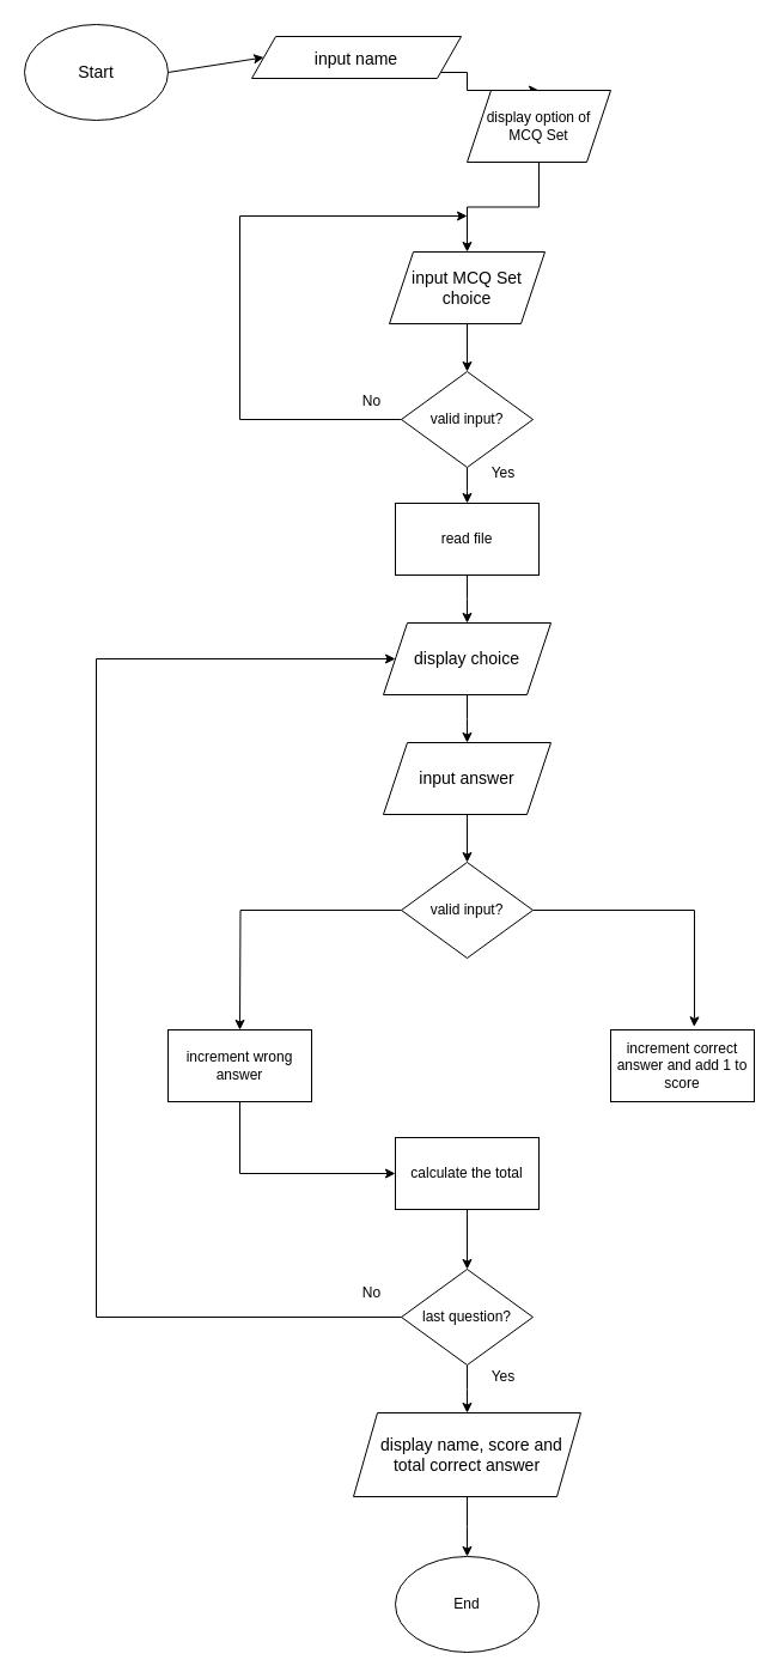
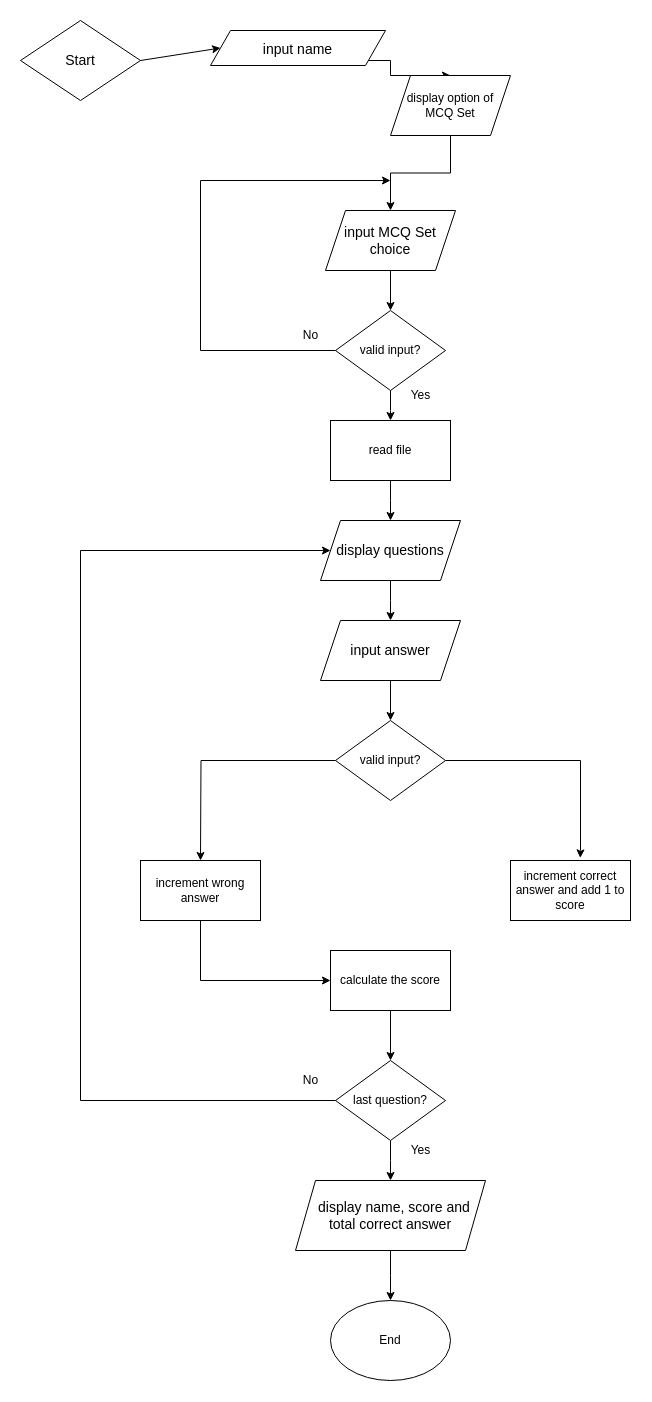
- <mxCell id="2" value="&lt;font style=&quot;font-size: 14px;&quot;&gt;Start&lt;/font&gt;" style="ellipse;whiteSpace=wrap;html=1;" vertex="1" parent="1"><mxGeometry x="20" y="20" width="120" height="80" as="geometry" /></mxCell>
+ <mxCell id="2" value="&lt;font style=&quot;font-size: 14px;&quot;&gt;Start&lt;/font&gt;" style="rhombus;whiteSpace=wrap;html=1;" vertex="1" parent="1"><mxGeometry x="20" y="20" width="120" height="80" as="geometry" /></mxCell>
- <mxCell id="18" value="display choice" style="shape=parallelogram;perimeter=parallelogramPerimeter;whiteSpace=wrap;html=1;fixedSize=1;fontSize=14;" vertex="1" parent="1"><mxGeometry x="320" y="520" width="140" height="60" as="geometry" /></mxCell>
+ <mxCell id="18" value="display questions" style="shape=parallelogram;perimeter=parallelogramPerimeter;whiteSpace=wrap;html=1;fixedSize=1;fontSize=14;" vertex="1" parent="1"><mxGeometry x="320" y="520" width="140" height="60" as="geometry" /></mxCell>
- <mxCell id="28" value="calculate the total" style="rounded=0;whiteSpace=wrap;html=1;fontSize=12;" vertex="1" parent="1"><mxGeometry x="330" y="950" width="120" height="60" as="geometry" /></mxCell>
+ <mxCell id="28" value="calculate the score" style="rounded=0;whiteSpace=wrap;html=1;fontSize=12;" vertex="1" parent="1"><mxGeometry x="330" y="950" width="120" height="60" as="geometry" /></mxCell>
